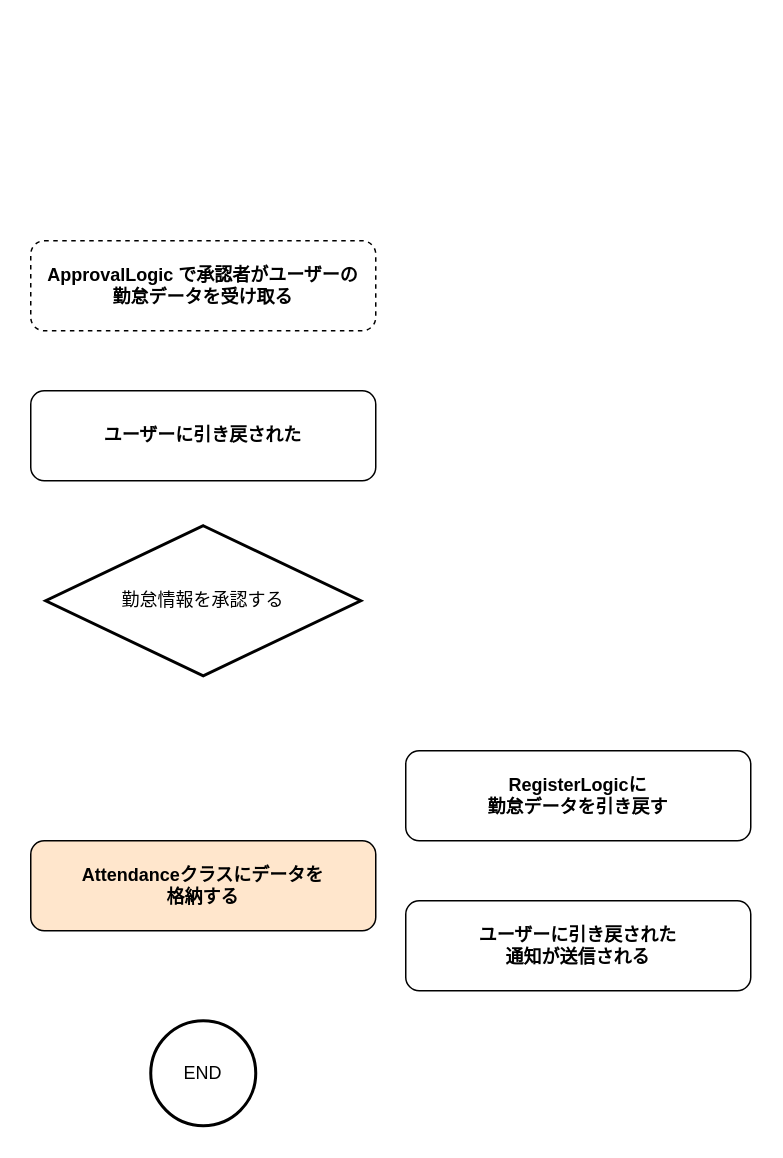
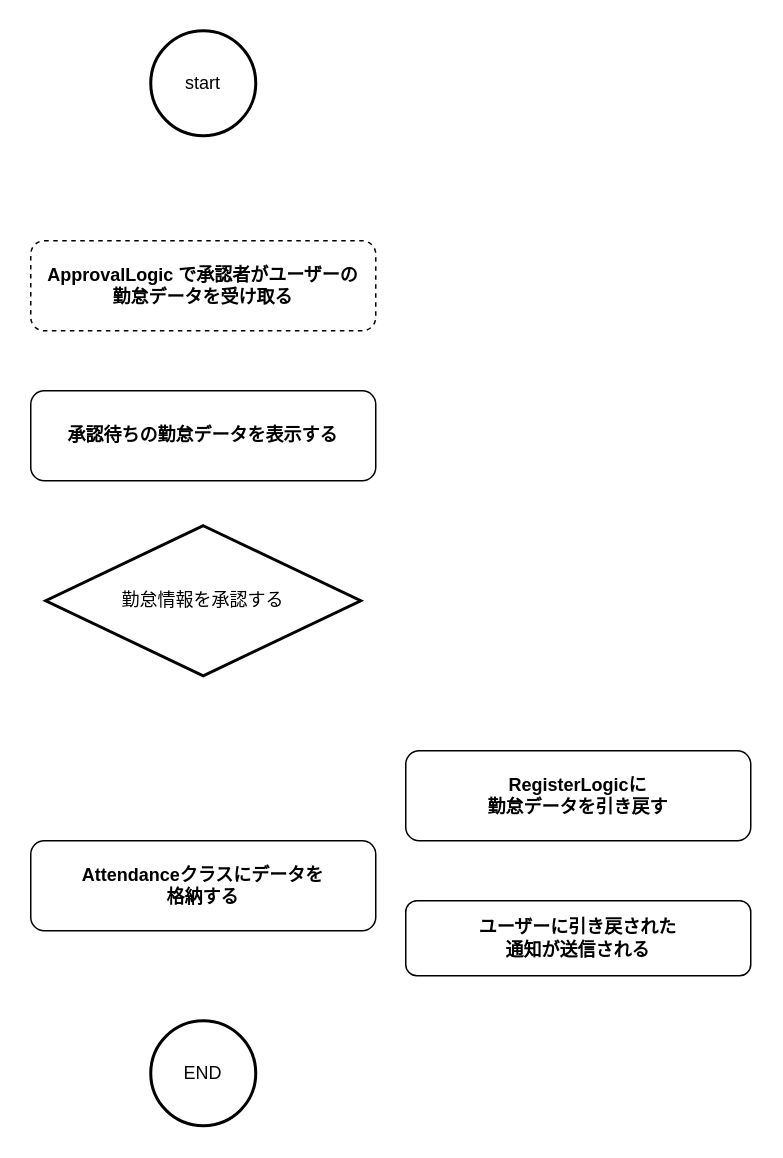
+ <mxCell id="3" value="start" style="strokeWidth=2;html=1;shape=mxgraph.flowchart.start_2;whiteSpace=wrap;" vertex="1" parent="1"><mxGeometry x="100" y="20" width="70" height="70" as="geometry" /></mxCell>
- <mxCell id="6" value="&lt;span style=&quot;font-weight: 700; background-color: initial;&quot;&gt;ユーザーに引き戻された&lt;/span&gt;" style="rounded=1;whiteSpace=wrap;html=1;" vertex="1" parent="1"><mxGeometry x="20" y="260" width="230" height="60" as="geometry" /></mxCell>
+ <mxCell id="6" value="&lt;span style=&quot;font-weight: 700; background-color: initial;&quot;&gt;承認待ちの勤怠データを表示する&lt;/span&gt;" style="rounded=1;whiteSpace=wrap;html=1;" vertex="1" parent="1"><mxGeometry x="20" y="260" width="230" height="60" as="geometry" /></mxCell>
- <mxCell id="9" value="&lt;span style=&quot;font-weight: 700;&quot;&gt;Attendanceクラスにデータを&lt;/span&gt;&lt;br&gt;&lt;div&gt;&lt;b&gt;格納する&lt;/b&gt;&lt;/div&gt;" style="rounded=1;whiteSpace=wrap;html=1;fillColor=#ffe6cc;" vertex="1" parent="1"><mxGeometry x="20" y="560" width="230" height="60" as="geometry" /></mxCell>
+ <mxCell id="9" value="&lt;span style=&quot;font-weight: 700;&quot;&gt;Attendanceクラスにデータを&lt;/span&gt;&lt;br&gt;&lt;div&gt;&lt;b&gt;格納する&lt;/b&gt;&lt;/div&gt;" style="rounded=1;whiteSpace=wrap;html=1;" vertex="1" parent="1"><mxGeometry x="20" y="560" width="230" height="60" as="geometry" /></mxCell>
- <mxCell id="8" value="&lt;b&gt;ユーザーに引き戻された&lt;/b&gt;&lt;div&gt;&lt;b&gt;通知が送信される&lt;/b&gt;&lt;/div&gt;" style="rounded=1;whiteSpace=wrap;html=1;" vertex="1" parent="1"><mxGeometry x="270" y="600" width="230" height="60" as="geometry" /></mxCell>
+ <mxCell id="8" value="&lt;b&gt;ユーザーに引き戻された&lt;/b&gt;&lt;div&gt;&lt;b&gt;通知が送信される&lt;/b&gt;&lt;/div&gt;" style="rounded=1;whiteSpace=wrap;html=1;" vertex="1" parent="1"><mxGeometry x="270" y="600" width="230" height="50" as="geometry" /></mxCell>
